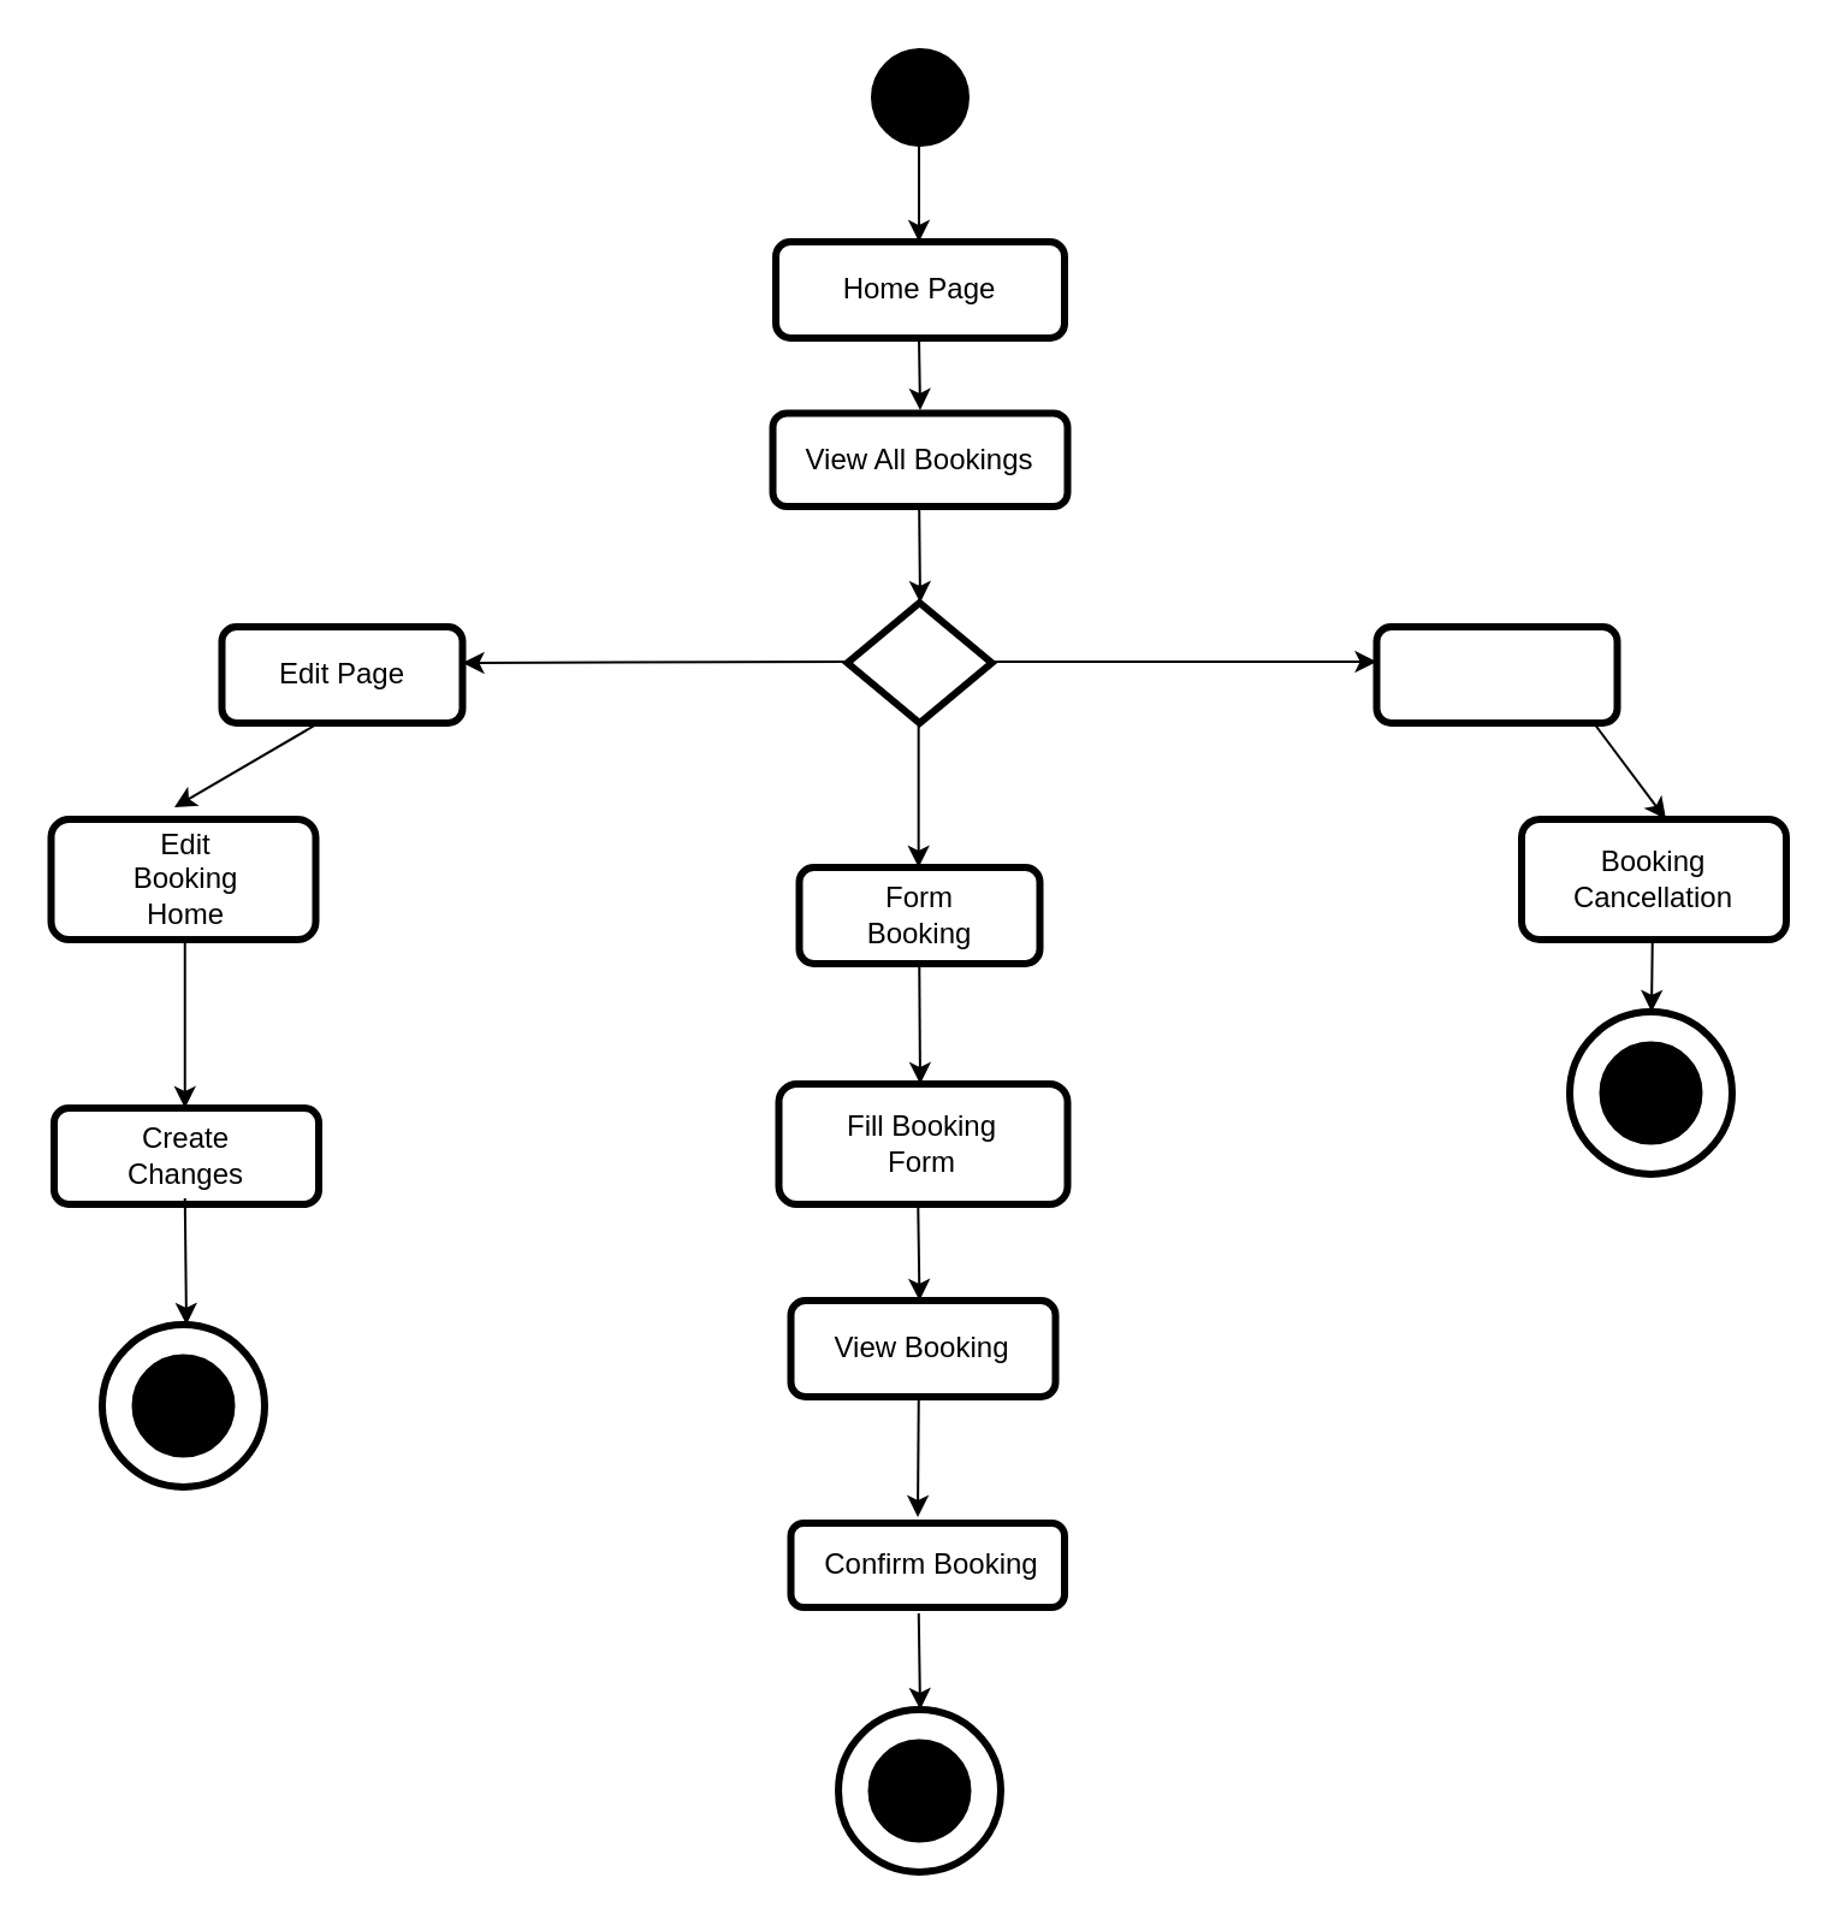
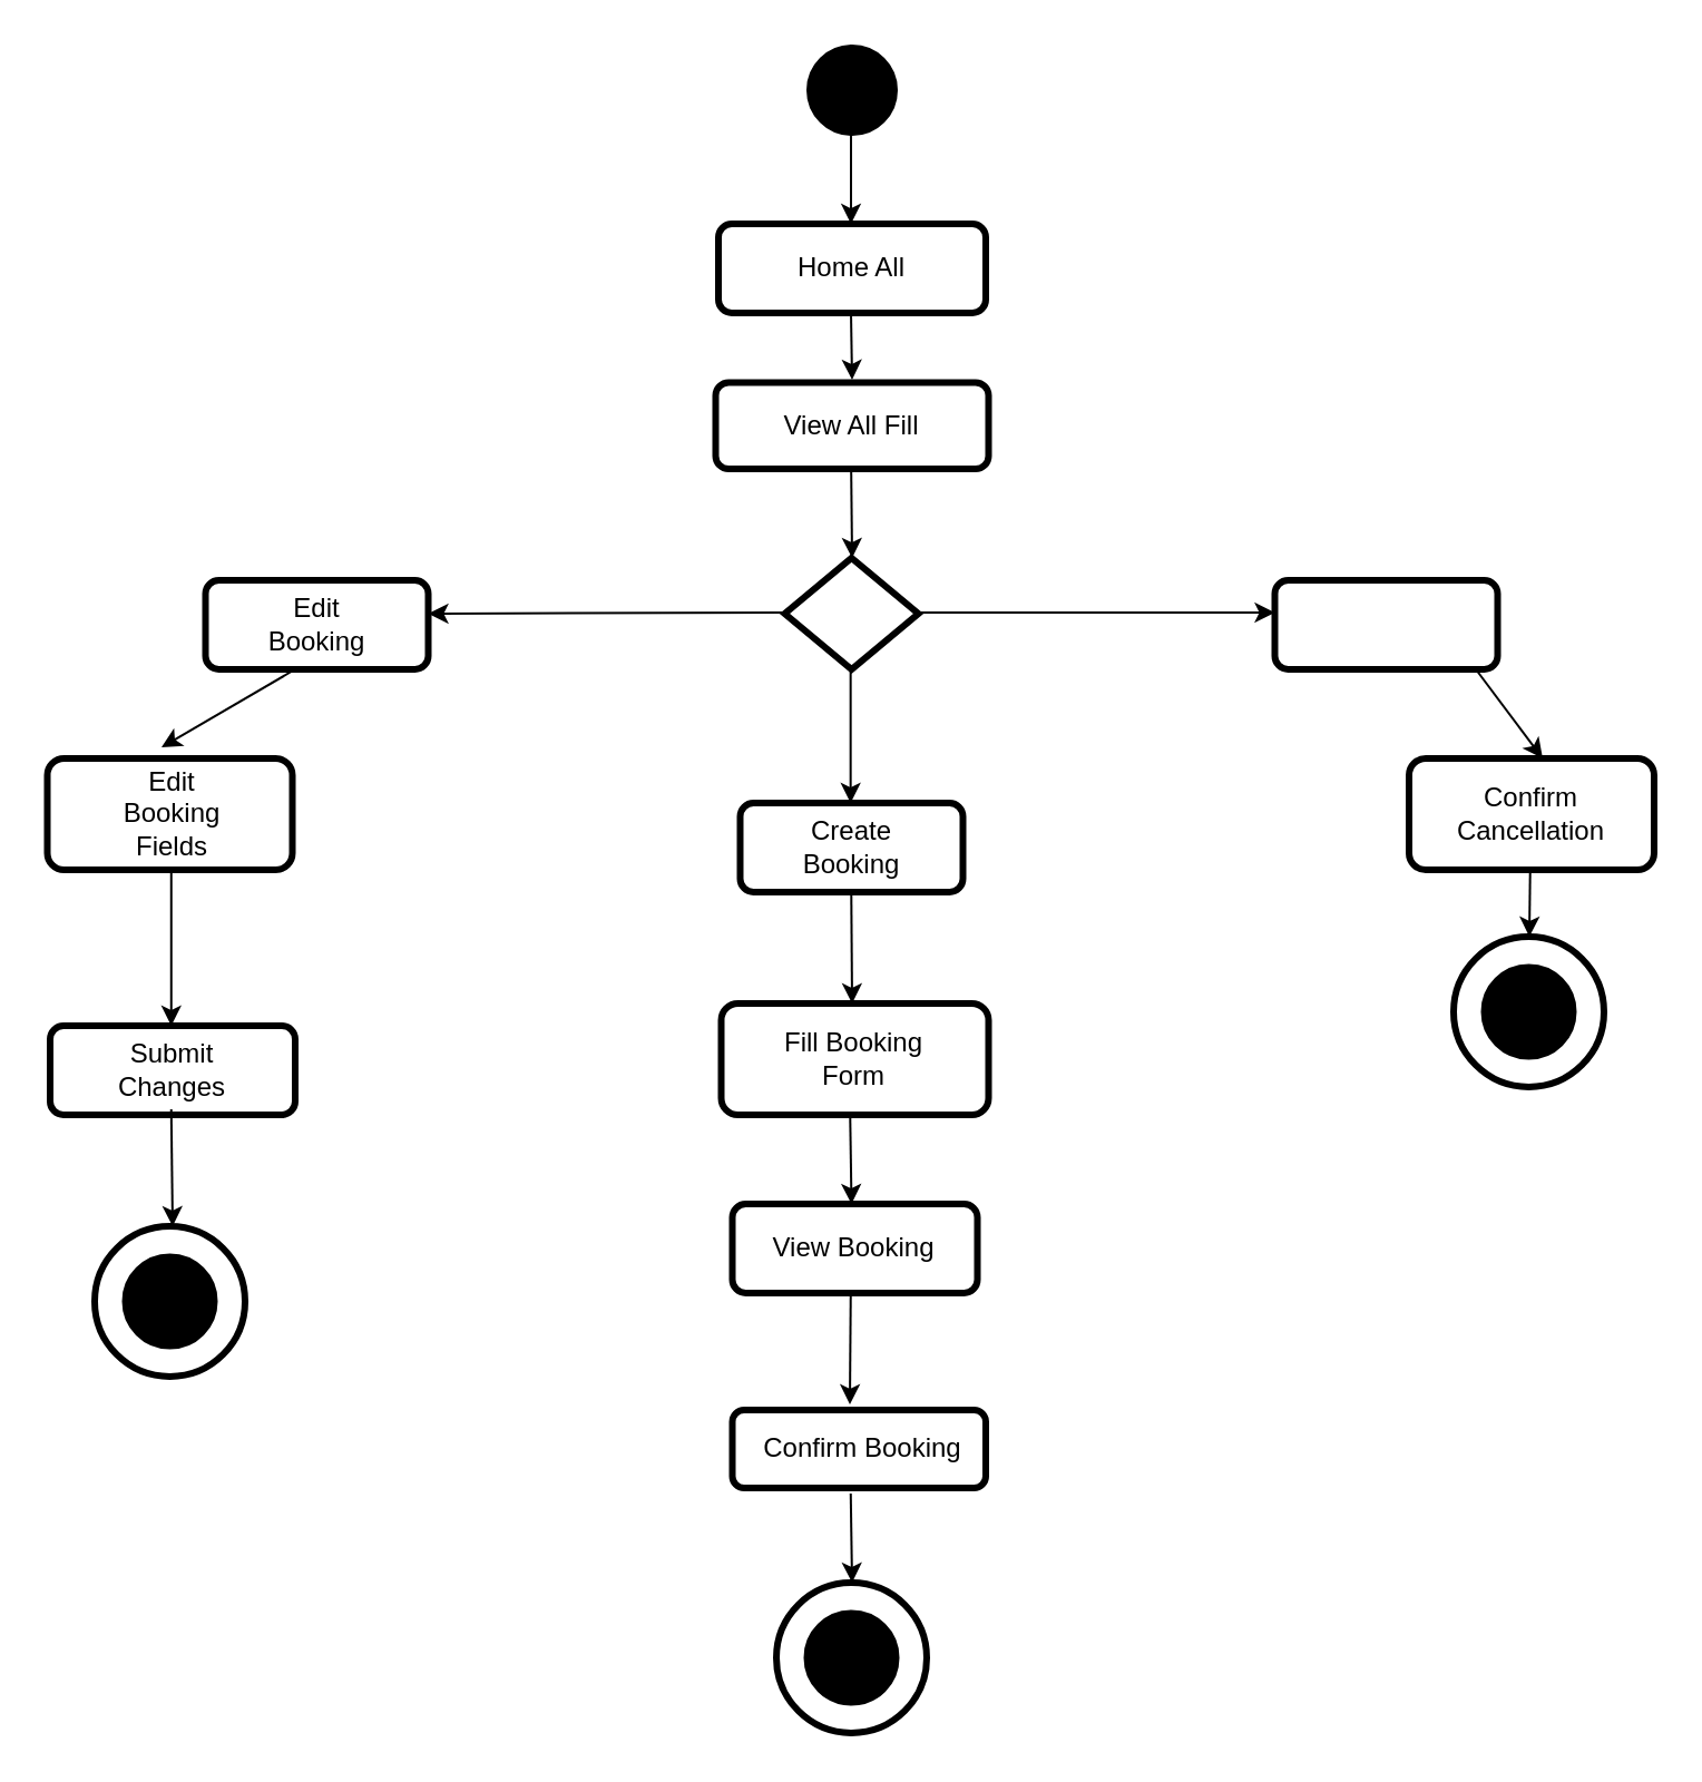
- <mxCell id="5" value="Home Page" style="text;html=1;strokeColor=none;fillColor=none;align=center;verticalAlign=middle;whiteSpace=wrap;rounded=0;strokeWidth=3;" vertex="1" parent="1"><mxGeometry x="337" y="105" width="90" height="30" as="geometry" /></mxCell>
+ <mxCell id="5" value="Home All" style="text;html=1;strokeColor=none;fillColor=none;align=center;verticalAlign=middle;whiteSpace=wrap;rounded=0;strokeWidth=3;" vertex="1" parent="1"><mxGeometry x="337" y="105" width="90" height="30" as="geometry" /></mxCell>
- <mxCell id="8" value="View All Bookings" style="text;html=1;strokeColor=none;fillColor=none;align=center;verticalAlign=middle;whiteSpace=wrap;rounded=0;strokeWidth=3;" vertex="1" parent="1"><mxGeometry x="332" y="176.25" width="100" height="30" as="geometry" /></mxCell>
+ <mxCell id="8" value="View All Fill" style="text;html=1;strokeColor=none;fillColor=none;align=center;verticalAlign=middle;whiteSpace=wrap;rounded=0;strokeWidth=3;" vertex="1" parent="1"><mxGeometry x="332" y="176.25" width="100" height="30" as="geometry" /></mxCell>
- <mxCell id="42" value="Edit Page" style="text;html=1;strokeColor=none;fillColor=none;align=center;verticalAlign=middle;whiteSpace=wrap;rounded=0;strokeWidth=3;" vertex="1" parent="1"><mxGeometry x="111.75" y="265" width="60" height="30" as="geometry" /></mxCell>
+ <mxCell id="42" value="Edit Booking" style="text;html=1;strokeColor=none;fillColor=none;align=center;verticalAlign=middle;whiteSpace=wrap;rounded=0;strokeWidth=3;" vertex="1" parent="1"><mxGeometry x="111.75" y="265" width="60" height="30" as="geometry" /></mxCell>
- <mxCell id="13" value="Edit Booking Home" style="text;html=1;strokeColor=none;fillColor=none;align=center;verticalAlign=middle;whiteSpace=wrap;rounded=0;strokeWidth=3;" vertex="1" parent="1"><mxGeometry x="47" y="340" width="60" height="50" as="geometry" /></mxCell>
+ <mxCell id="13" value="Edit Booking Fields" style="text;html=1;strokeColor=none;fillColor=none;align=center;verticalAlign=middle;whiteSpace=wrap;rounded=0;strokeWidth=3;" vertex="1" parent="1"><mxGeometry x="47" y="340" width="60" height="50" as="geometry" /></mxCell>
- <mxCell id="14" value="Booking Cancellation" style="text;html=1;strokeColor=none;fillColor=none;align=center;verticalAlign=middle;whiteSpace=wrap;rounded=0;strokeWidth=3;" vertex="1" parent="1"><mxGeometry x="652" y="340" width="70" height="50" as="geometry" /></mxCell>
+ <mxCell id="14" value="Confirm Cancellation" style="text;html=1;strokeColor=none;fillColor=none;align=center;verticalAlign=middle;whiteSpace=wrap;rounded=0;strokeWidth=3;" vertex="1" parent="1"><mxGeometry x="652" y="340" width="70" height="50" as="geometry" /></mxCell>
- <mxCell id="45" value="Form Booking" style="text;html=1;strokeColor=none;fillColor=none;align=center;verticalAlign=middle;whiteSpace=wrap;rounded=0;strokeWidth=3;" vertex="1" parent="1"><mxGeometry x="351.75" y="365" width="60" height="30" as="geometry" /></mxCell>
+ <mxCell id="45" value="Create Booking" style="text;html=1;strokeColor=none;fillColor=none;align=center;verticalAlign=middle;whiteSpace=wrap;rounded=0;strokeWidth=3;" vertex="1" parent="1"><mxGeometry x="351.75" y="365" width="60" height="30" as="geometry" /></mxCell>
- <mxCell id="28" value="Create Changes" style="text;html=1;strokeColor=none;fillColor=none;align=center;verticalAlign=middle;whiteSpace=wrap;rounded=0;strokeWidth=3;" vertex="1" parent="1"><mxGeometry x="42" y="465" width="70" height="30" as="geometry" /></mxCell>
+ <mxCell id="28" value="Submit Changes" style="text;html=1;strokeColor=none;fillColor=none;align=center;verticalAlign=middle;whiteSpace=wrap;rounded=0;strokeWidth=3;" vertex="1" parent="1"><mxGeometry x="42" y="465" width="70" height="30" as="geometry" /></mxCell>
